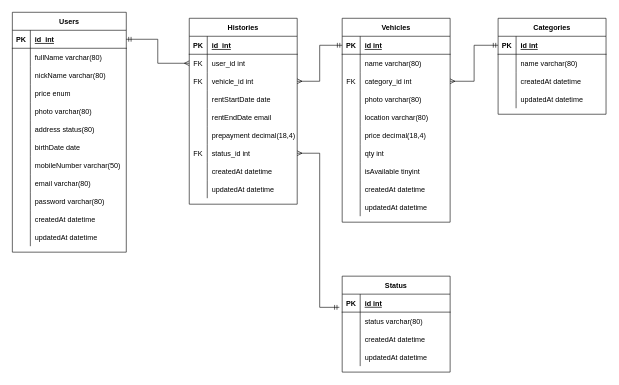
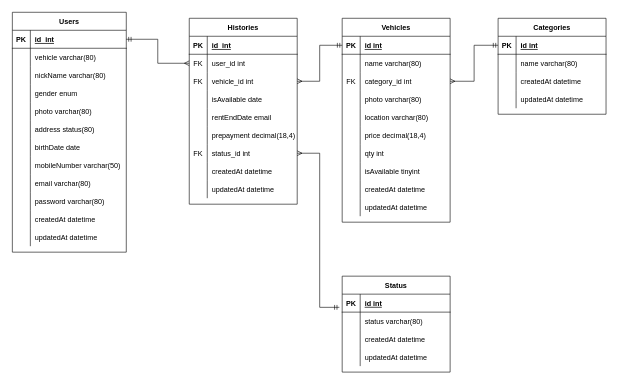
- <mxCell id="8" value="fullName varchar(80)" style="shape=partialRectangle;connectable=0;fillColor=none;top=0;left=0;bottom=0;right=0;align=left;spacingLeft=6;overflow=hidden;" parent="6" vertex="1"><mxGeometry x="30" width="160" height="30" as="geometry"><mxRectangle width="160" height="30" as="alternateBounds" /></mxGeometry></mxCell>
+ <mxCell id="8" value="vehicle varchar(80)" style="shape=partialRectangle;connectable=0;fillColor=none;top=0;left=0;bottom=0;right=0;align=left;spacingLeft=6;overflow=hidden;" parent="6" vertex="1"><mxGeometry x="30" width="160" height="30" as="geometry"><mxRectangle width="160" height="30" as="alternateBounds" /></mxGeometry></mxCell>
- <mxCell id="14" value="price enum" style="shape=partialRectangle;connectable=0;fillColor=none;top=0;left=0;bottom=0;right=0;align=left;spacingLeft=6;overflow=hidden;" parent="12" vertex="1"><mxGeometry x="30" width="160" height="30" as="geometry"><mxRectangle width="160" height="30" as="alternateBounds" /></mxGeometry></mxCell>
+ <mxCell id="14" value="gender enum" style="shape=partialRectangle;connectable=0;fillColor=none;top=0;left=0;bottom=0;right=0;align=left;spacingLeft=6;overflow=hidden;" parent="12" vertex="1"><mxGeometry x="30" width="160" height="30" as="geometry"><mxRectangle width="160" height="30" as="alternateBounds" /></mxGeometry></mxCell>
- <mxCell id="51" value="rentStartDate date" style="shape=partialRectangle;connectable=0;fillColor=none;top=0;left=0;bottom=0;right=0;align=left;spacingLeft=6;overflow=hidden;" parent="49" vertex="1"><mxGeometry x="30" width="150" height="30" as="geometry"><mxRectangle width="150" height="30" as="alternateBounds" /></mxGeometry></mxCell>
+ <mxCell id="51" value="isAvailable date" style="shape=partialRectangle;connectable=0;fillColor=none;top=0;left=0;bottom=0;right=0;align=left;spacingLeft=6;overflow=hidden;" parent="49" vertex="1"><mxGeometry x="30" width="150" height="30" as="geometry"><mxRectangle width="150" height="30" as="alternateBounds" /></mxGeometry></mxCell>
